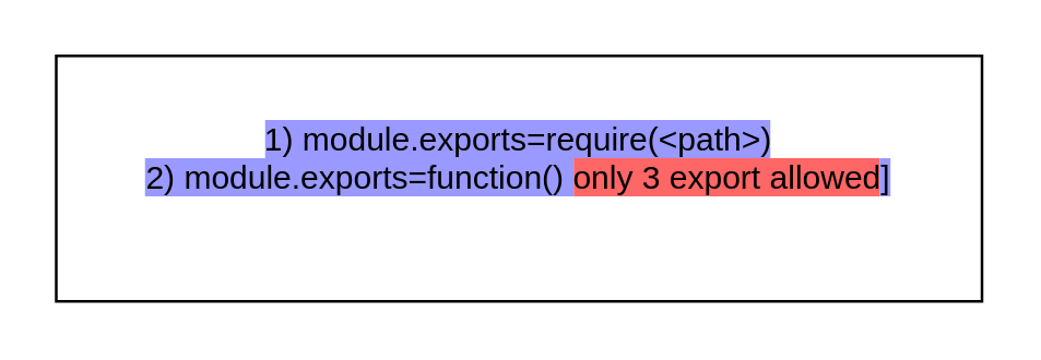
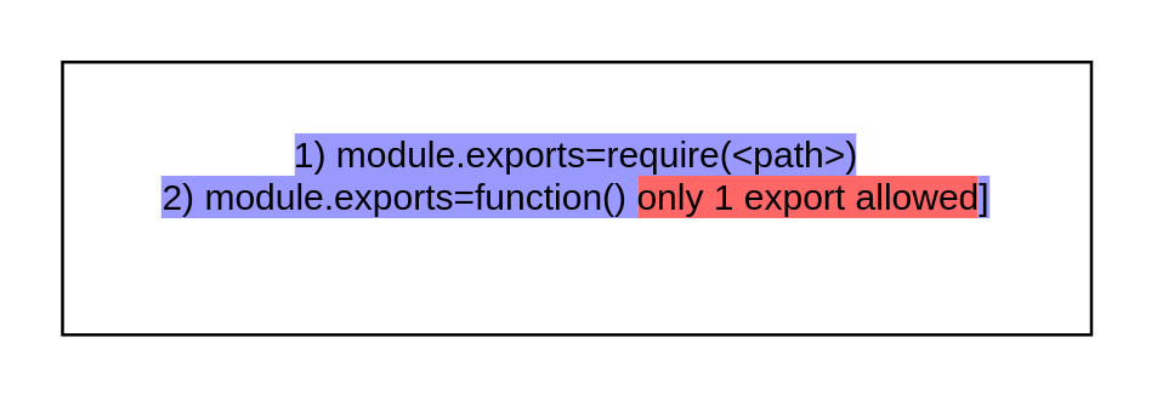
- <mxCell id="2" value="&lt;span style=&quot;background-color: rgb(153, 153, 255);&quot;&gt;1) module.exports=require(&amp;lt;path&amp;gt;)&lt;/span&gt;&lt;div&gt;&lt;span style=&quot;background-color: rgb(153, 153, 255);&quot;&gt;2) module.exports=function() &lt;/span&gt;&lt;span style=&quot;background-color: rgb(255, 102, 102);&quot;&gt;only 3 export allowed&lt;/span&gt;&lt;span style=&quot;background-color: rgb(153, 153, 255);&quot;&gt;]&lt;/span&gt;&lt;/div&gt;&lt;div&gt;&lt;span style=&quot;background-color: rgb(153, 153, 255);&quot;&gt;&lt;br&gt;&lt;/span&gt;&lt;/div&gt;" style="rounded=0;whiteSpace=wrap;html=1;" vertex="1" parent="1"><mxGeometry x="20" y="20" width="339" height="90" as="geometry" /></mxCell>
+ <mxCell id="2" value="&lt;span style=&quot;background-color: rgb(153, 153, 255);&quot;&gt;1) module.exports=require(&amp;lt;path&amp;gt;)&lt;/span&gt;&lt;div&gt;&lt;span style=&quot;background-color: rgb(153, 153, 255);&quot;&gt;2) module.exports=function() &lt;/span&gt;&lt;span style=&quot;background-color: rgb(255, 102, 102);&quot;&gt;only 1 export allowed&lt;/span&gt;&lt;span style=&quot;background-color: rgb(153, 153, 255);&quot;&gt;]&lt;/span&gt;&lt;/div&gt;&lt;div&gt;&lt;span style=&quot;background-color: rgb(153, 153, 255);&quot;&gt;&lt;br&gt;&lt;/span&gt;&lt;/div&gt;" style="rounded=0;whiteSpace=wrap;html=1;" vertex="1" parent="1"><mxGeometry x="20" y="20" width="339" height="90" as="geometry" /></mxCell>
